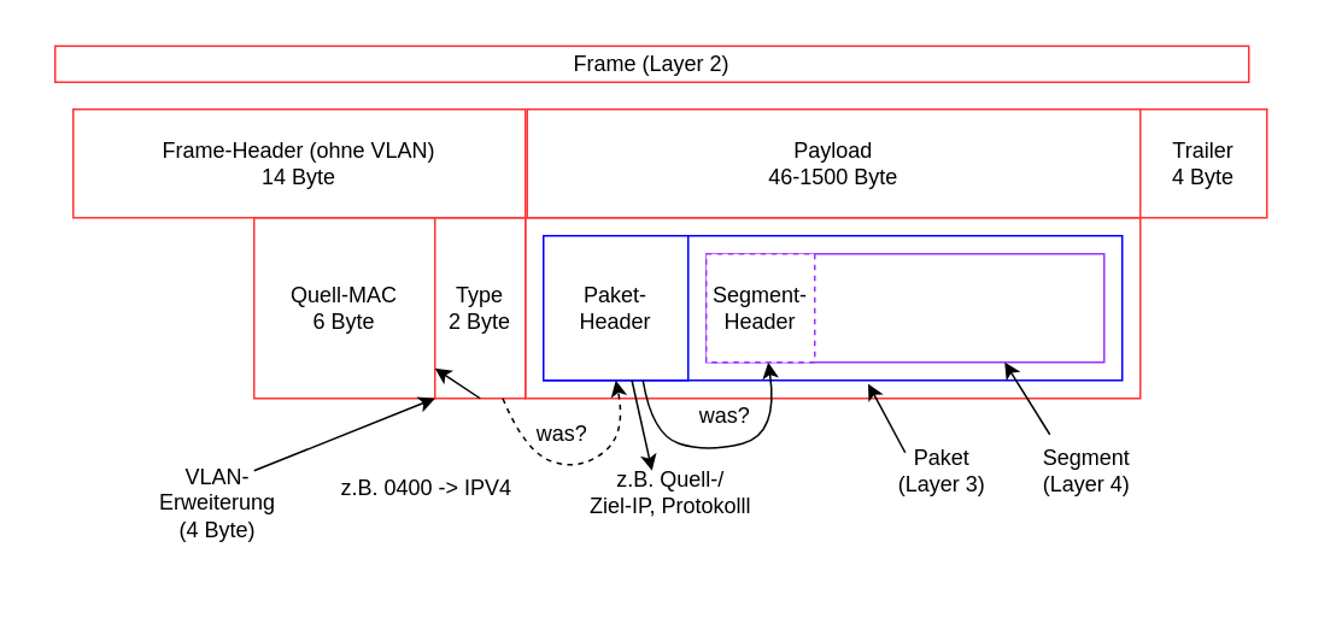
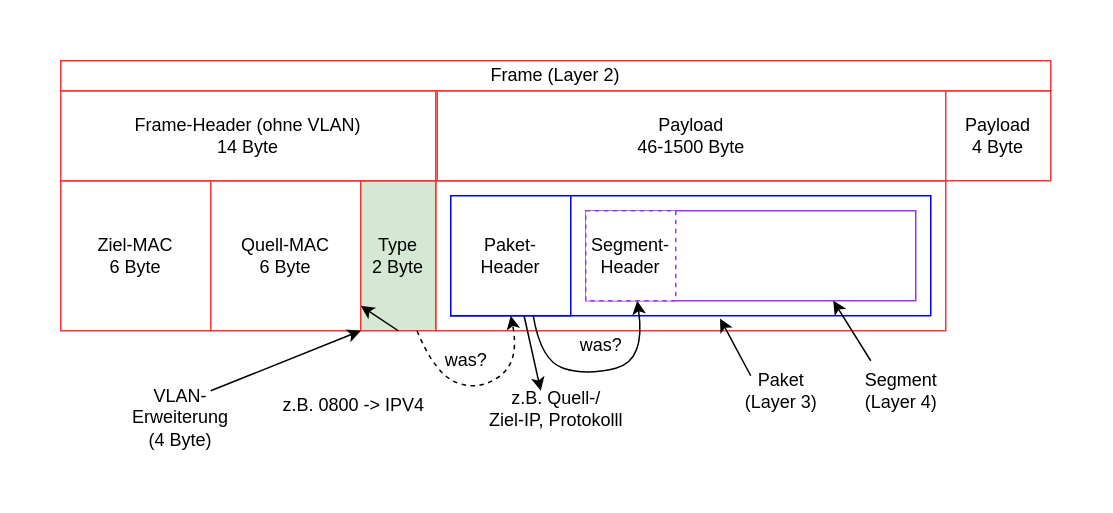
- <mxCell id="26" value="Frame (Layer 2)" style="rounded=0;whiteSpace=wrap;html=1;strokeColor=#FF3333;" vertex="1" parent="1"><mxGeometry x="30" y="25" width="660" height="20" as="geometry" /></mxCell>
+ <mxCell id="26" value="Frame (Layer 2)" style="rounded=0;whiteSpace=wrap;html=1;strokeColor=#FF3333;" vertex="1" parent="1"><mxGeometry x="40" y="40" width="660" height="20" as="geometry" /></mxCell>
- <mxCell id="25" value="Trailer&lt;br&gt;4 Byte" style="rounded=0;whiteSpace=wrap;html=1;strokeColor=#FF3333;" vertex="1" parent="1"><mxGeometry x="630" y="60" width="70" height="60" as="geometry" /></mxCell>
+ <mxCell id="25" value="Payload&lt;br&gt;4 Byte" style="rounded=0;whiteSpace=wrap;html=1;strokeColor=#FF3333;" vertex="1" parent="1"><mxGeometry x="630" y="60" width="70" height="60" as="geometry" /></mxCell>
+ <mxCell id="4" value="Ziel-MAC&lt;br&gt;6 Byte" style="rounded=0;whiteSpace=wrap;html=1;strokeColor=#FF3333;" parent="1" vertex="1"><mxGeometry x="40" y="120" width="100" height="100" as="geometry" /></mxCell>
- <mxCell id="6" value="Type&lt;br&gt;2 Byte" style="rounded=0;whiteSpace=wrap;html=1;strokeColor=#FF3333;" parent="1" vertex="1"><mxGeometry x="240" y="120" width="50" height="100" as="geometry" /></mxCell>
+ <mxCell id="6" value="Type&lt;br&gt;2 Byte" style="rounded=0;whiteSpace=wrap;html=1;strokeColor=#FF3333;fillColor=#d5e8d4;" parent="1" vertex="1"><mxGeometry x="240" y="120" width="50" height="100" as="geometry" /></mxCell>
- <mxCell id="8" value="z.B. 0400 -&amp;gt; IPV4" style="text;html=1;align=center;verticalAlign=middle;resizable=0;points=[];autosize=1;strokeColor=none;fillColor=none;" parent="1" vertex="1"><mxGeometry x="180" y="260" width="110" height="20" as="geometry" /></mxCell>
+ <mxCell id="8" value="z.B. 0800 -&amp;gt; IPV4" style="text;html=1;align=center;verticalAlign=middle;resizable=0;points=[];autosize=1;strokeColor=none;fillColor=none;" parent="1" vertex="1"><mxGeometry x="180" y="260" width="110" height="20" as="geometry" /></mxCell>
